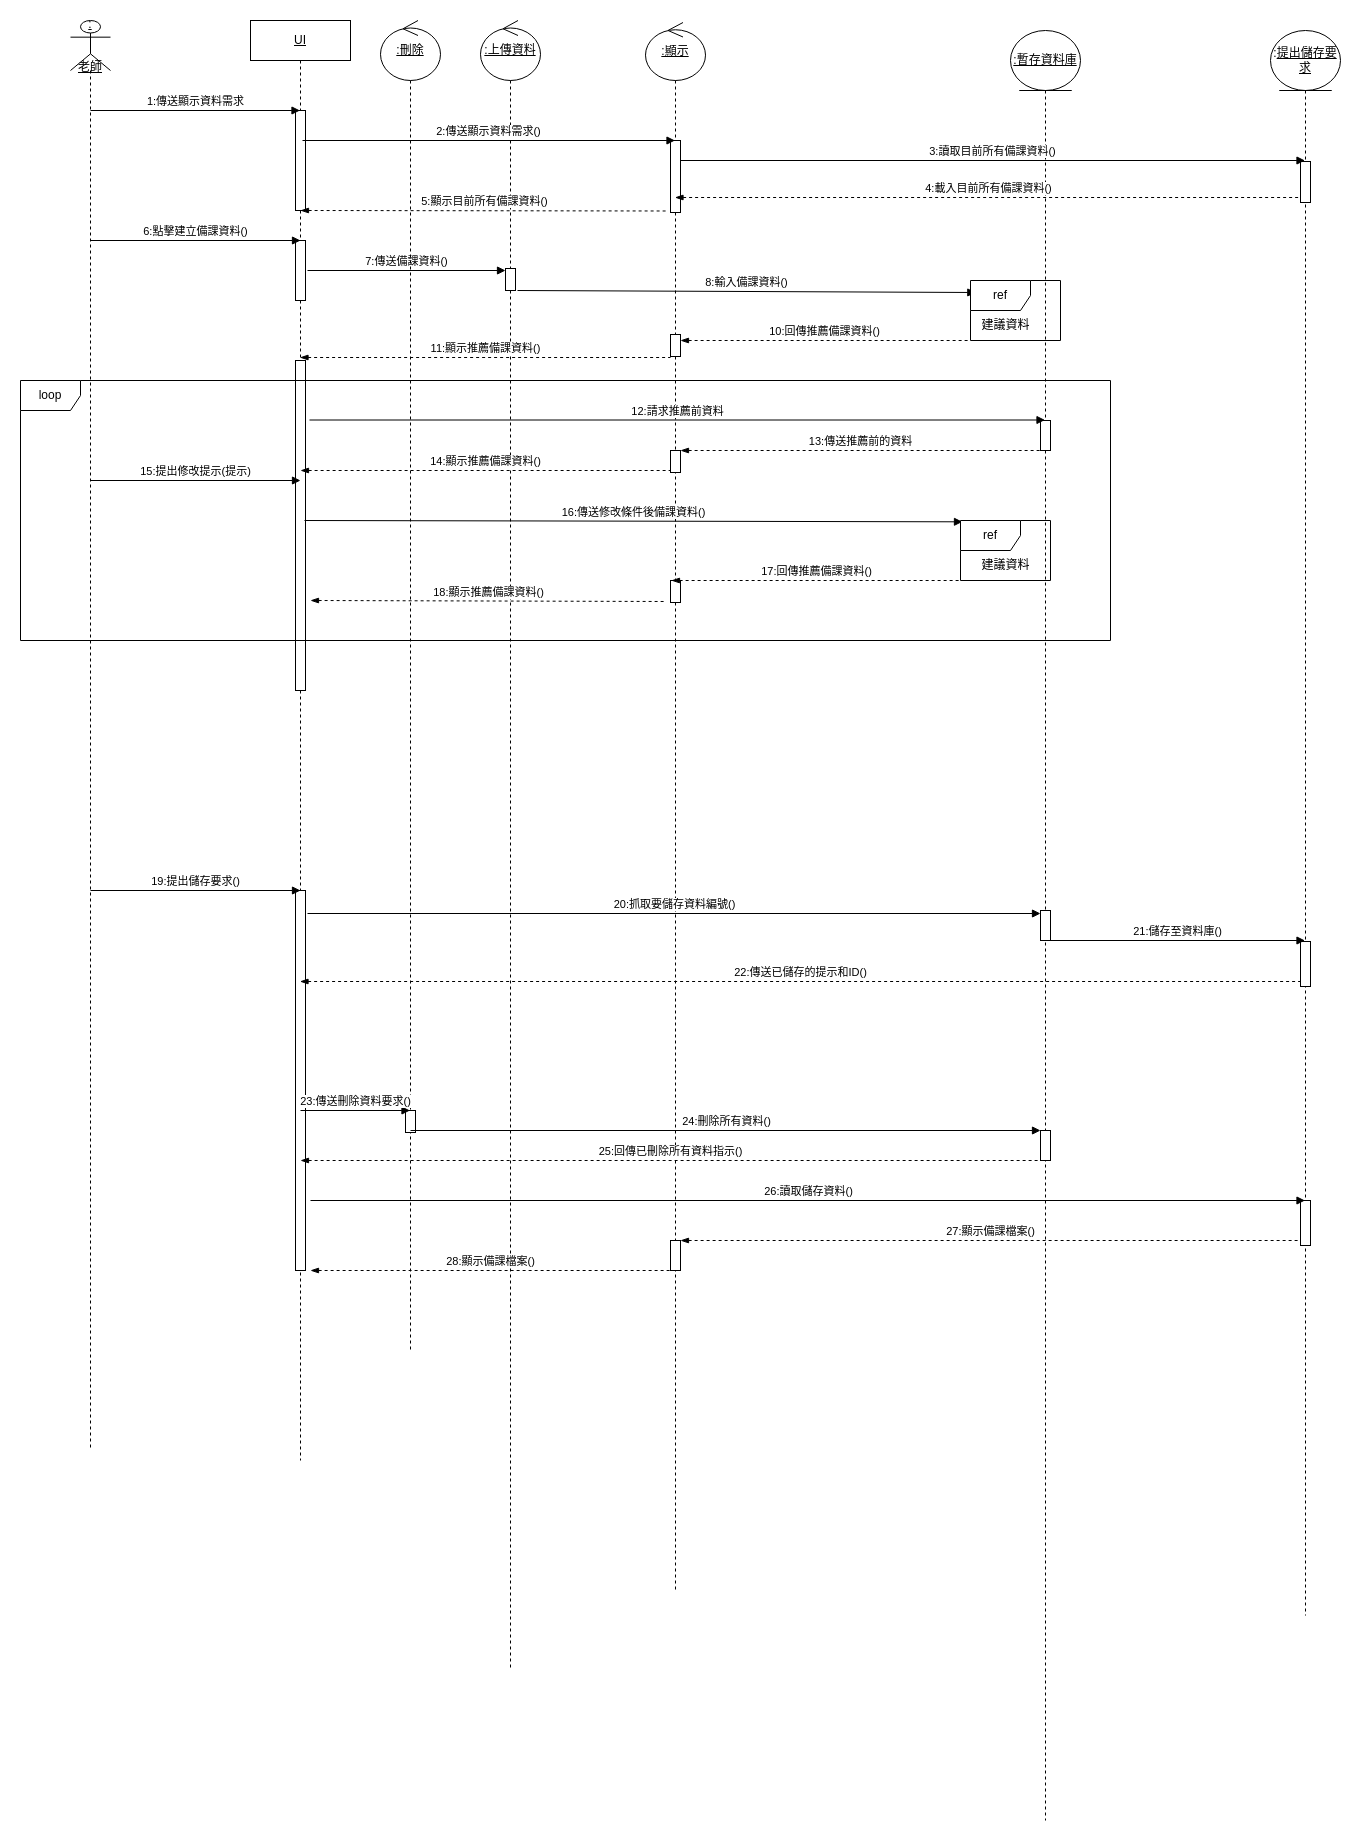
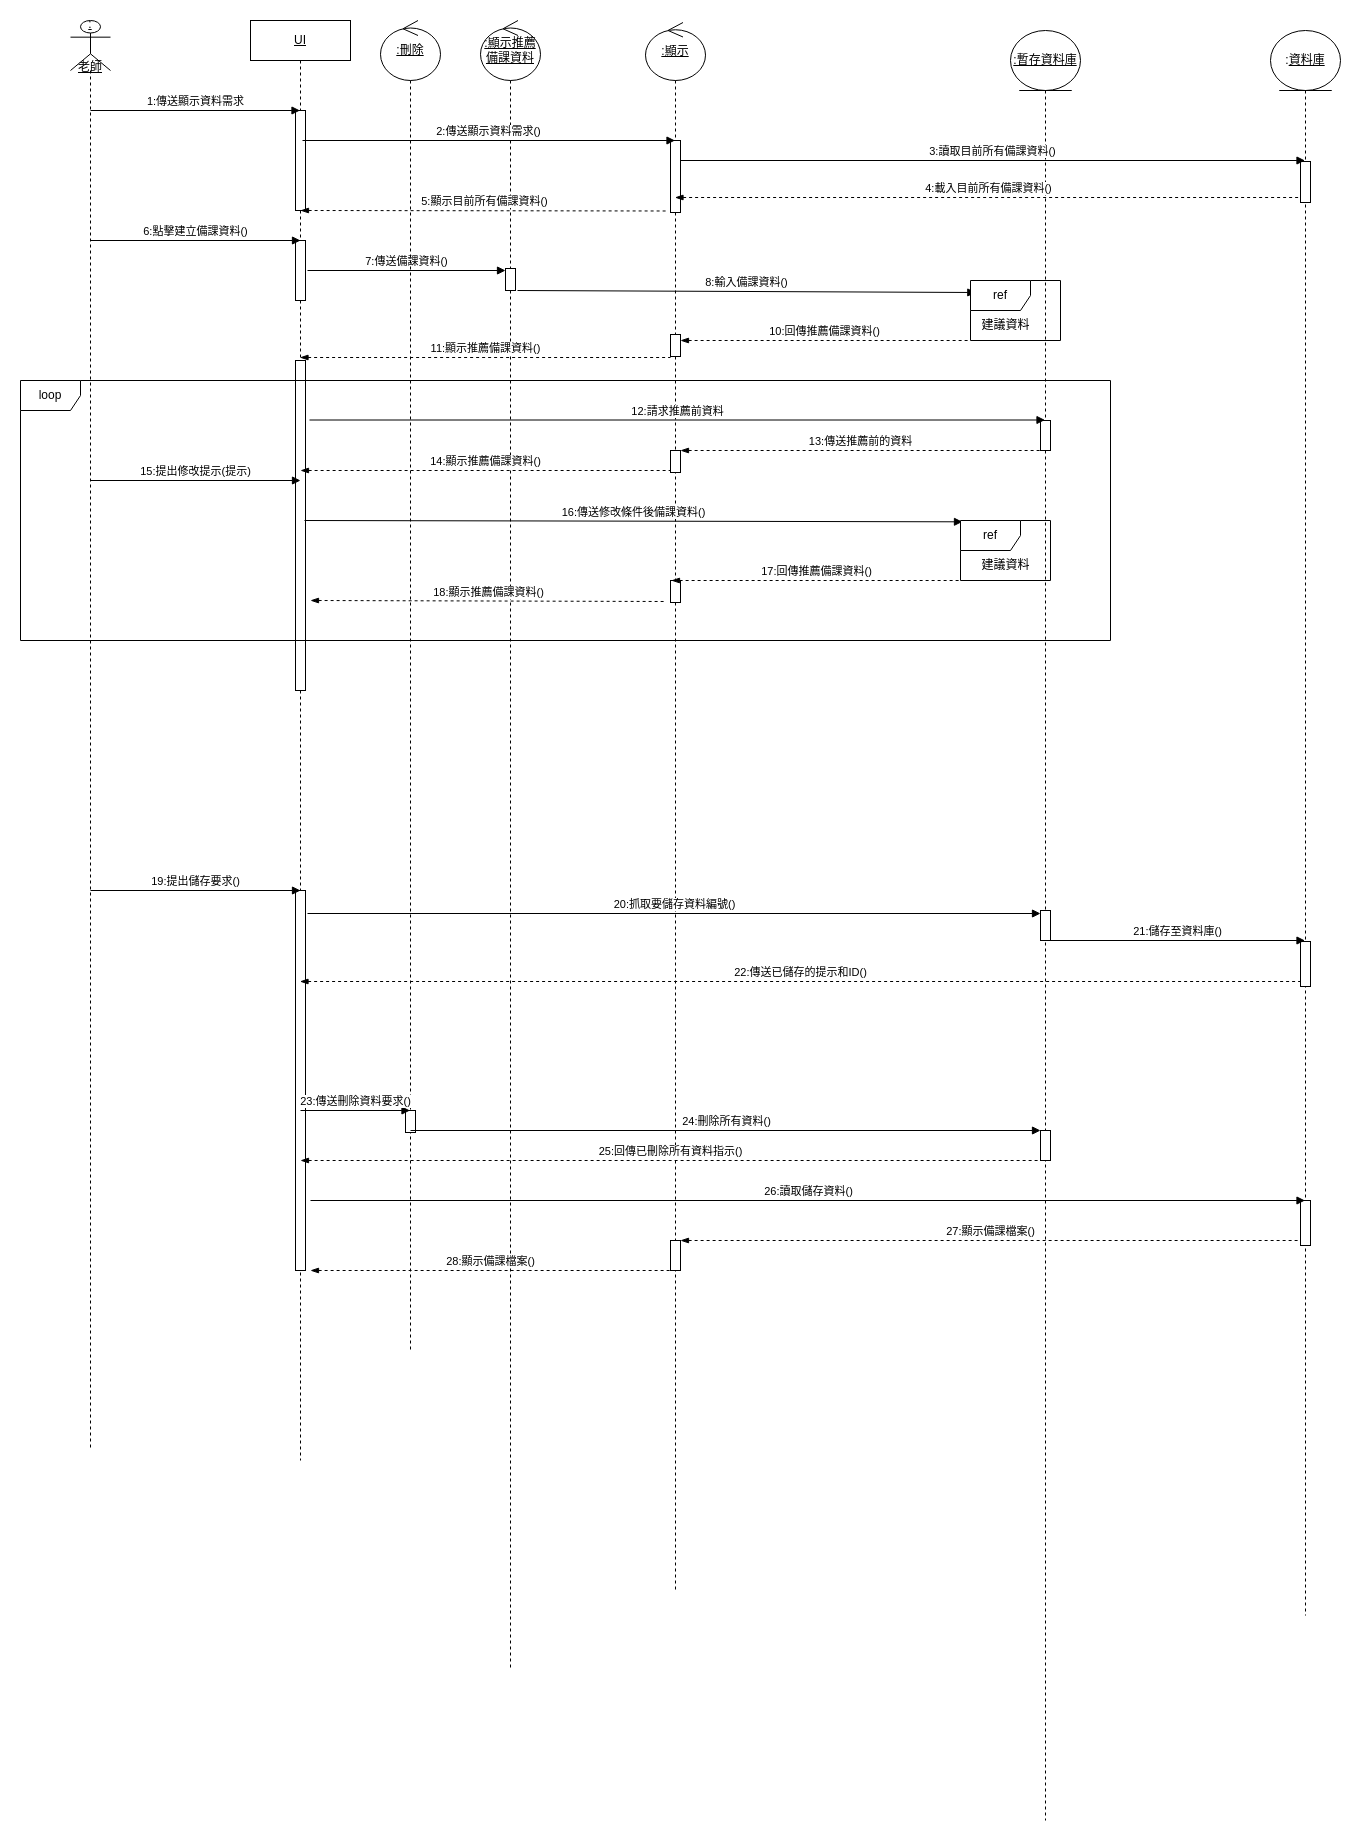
- <mxCell id="8" value="&lt;u&gt;:上傳資料&lt;/u&gt;" style="shape=umlLifeline;perimeter=lifelinePerimeter;whiteSpace=wrap;html=1;container=1;dropTarget=0;collapsible=0;recursiveResize=0;outlineConnect=0;portConstraint=eastwest;newEdgeStyle={&quot;curved&quot;:0,&quot;rounded&quot;:0};participant=umlControl;size=60;" vertex="1" parent="1"><mxGeometry x="480" y="20" width="60" height="1650" as="geometry" /></mxCell>
+ <mxCell id="8" value="&lt;u&gt;:顯示推薦備課資料&lt;/u&gt;" style="shape=umlLifeline;perimeter=lifelinePerimeter;whiteSpace=wrap;html=1;container=1;dropTarget=0;collapsible=0;recursiveResize=0;outlineConnect=0;portConstraint=eastwest;newEdgeStyle={&quot;curved&quot;:0,&quot;rounded&quot;:0};participant=umlControl;size=60;" vertex="1" parent="1"><mxGeometry x="480" y="20" width="60" height="1650" as="geometry" /></mxCell>
- <mxCell id="20" value=":&lt;u&gt;提出儲存要求&lt;/u&gt;" style="shape=umlLifeline;perimeter=lifelinePerimeter;whiteSpace=wrap;html=1;container=1;dropTarget=0;collapsible=0;recursiveResize=0;outlineConnect=0;portConstraint=eastwest;newEdgeStyle={&quot;curved&quot;:0,&quot;rounded&quot;:0};participant=umlEntity;size=60;" vertex="1" parent="1"><mxGeometry x="1270" y="30" width="70" height="1585" as="geometry" /></mxCell>
+ <mxCell id="20" value=":&lt;u&gt;資料庫&lt;/u&gt;" style="shape=umlLifeline;perimeter=lifelinePerimeter;whiteSpace=wrap;html=1;container=1;dropTarget=0;collapsible=0;recursiveResize=0;outlineConnect=0;portConstraint=eastwest;newEdgeStyle={&quot;curved&quot;:0,&quot;rounded&quot;:0};participant=umlEntity;size=60;" vertex="1" parent="1"><mxGeometry x="1270" y="30" width="70" height="1585" as="geometry" /></mxCell>
